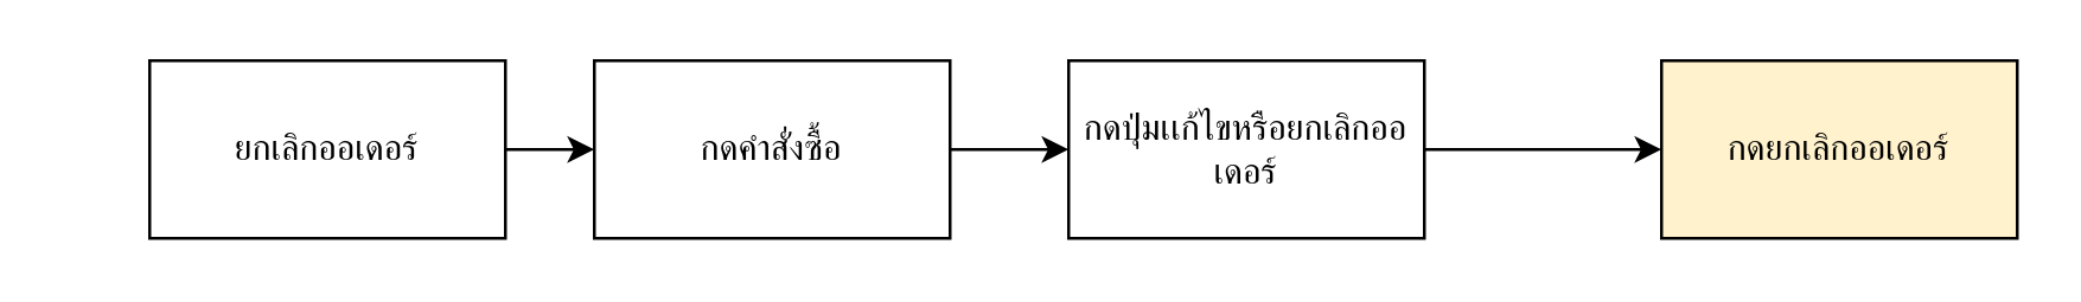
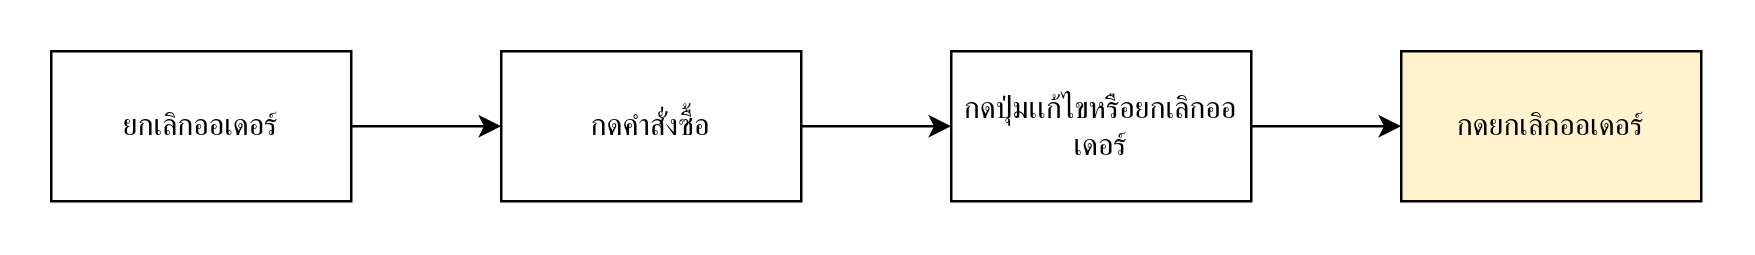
- <mxCell id="3" value="ยกเลิกออเดอร์" style="rounded=0;whiteSpace=wrap;html=1;" vertex="1" parent="1"><mxGeometry x="50" y="20" width="120" height="60" as="geometry" /></mxCell>
+ <mxCell id="3" value="ยกเลิกออเดอร์" style="rounded=0;whiteSpace=wrap;html=1;" vertex="1" parent="1"><mxGeometry x="20" y="20" width="120" height="60" as="geometry" /></mxCell>
- <mxCell id="7" value="กดปุ่มเเก้ไขหรือยกเลิกออเดอร์" style="rounded=0;whiteSpace=wrap;html=1;" vertex="1" parent="1"><mxGeometry x="360" y="20" width="120" height="60" as="geometry" /></mxCell>
+ <mxCell id="7" value="กดปุ่มเเก้ไขหรือยกเลิกออเดอร์" style="rounded=0;whiteSpace=wrap;html=1;" vertex="1" parent="1"><mxGeometry x="380" y="20" width="120" height="60" as="geometry" /></mxCell>
